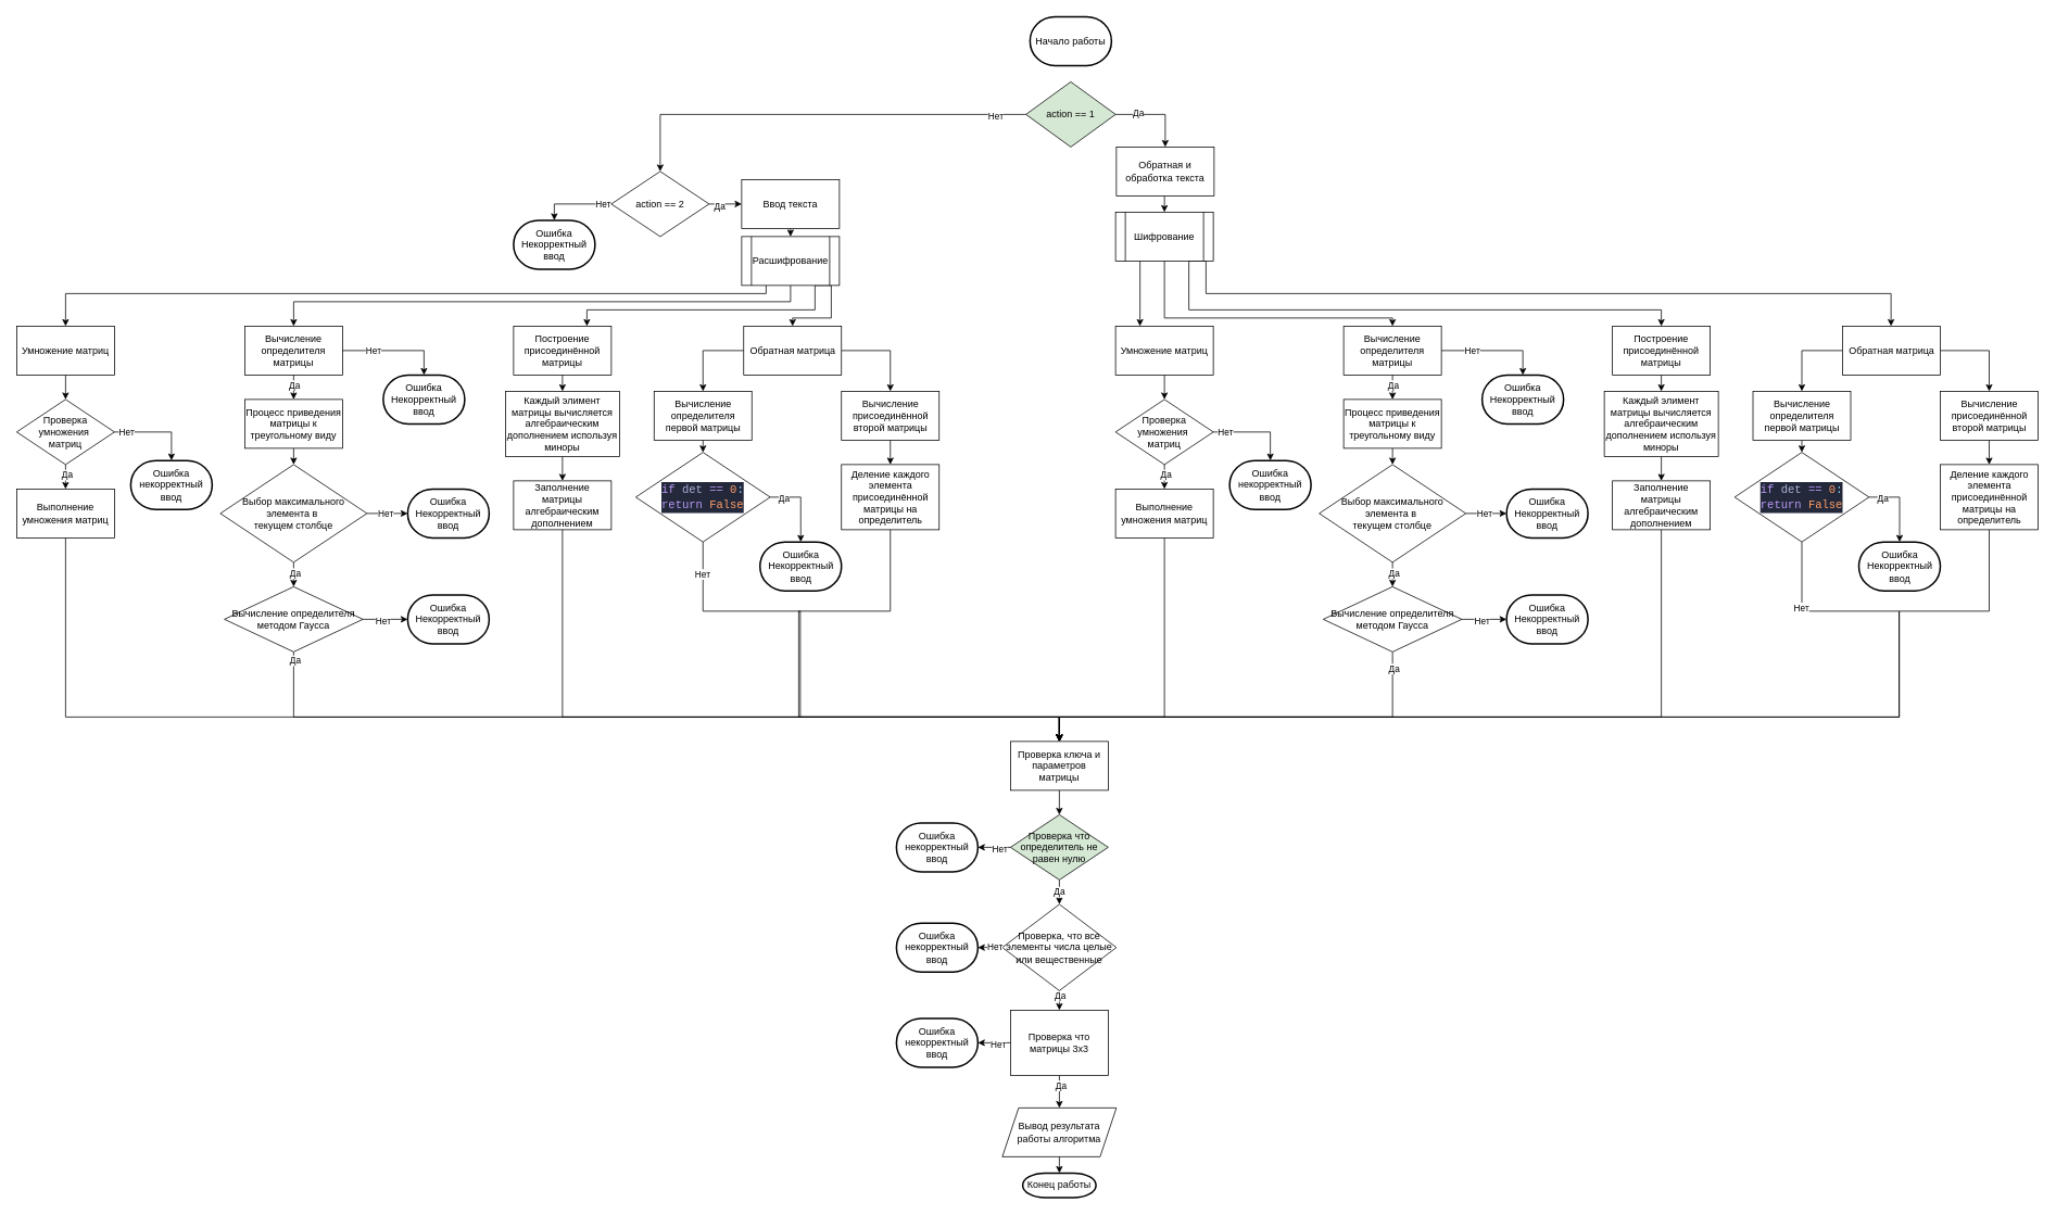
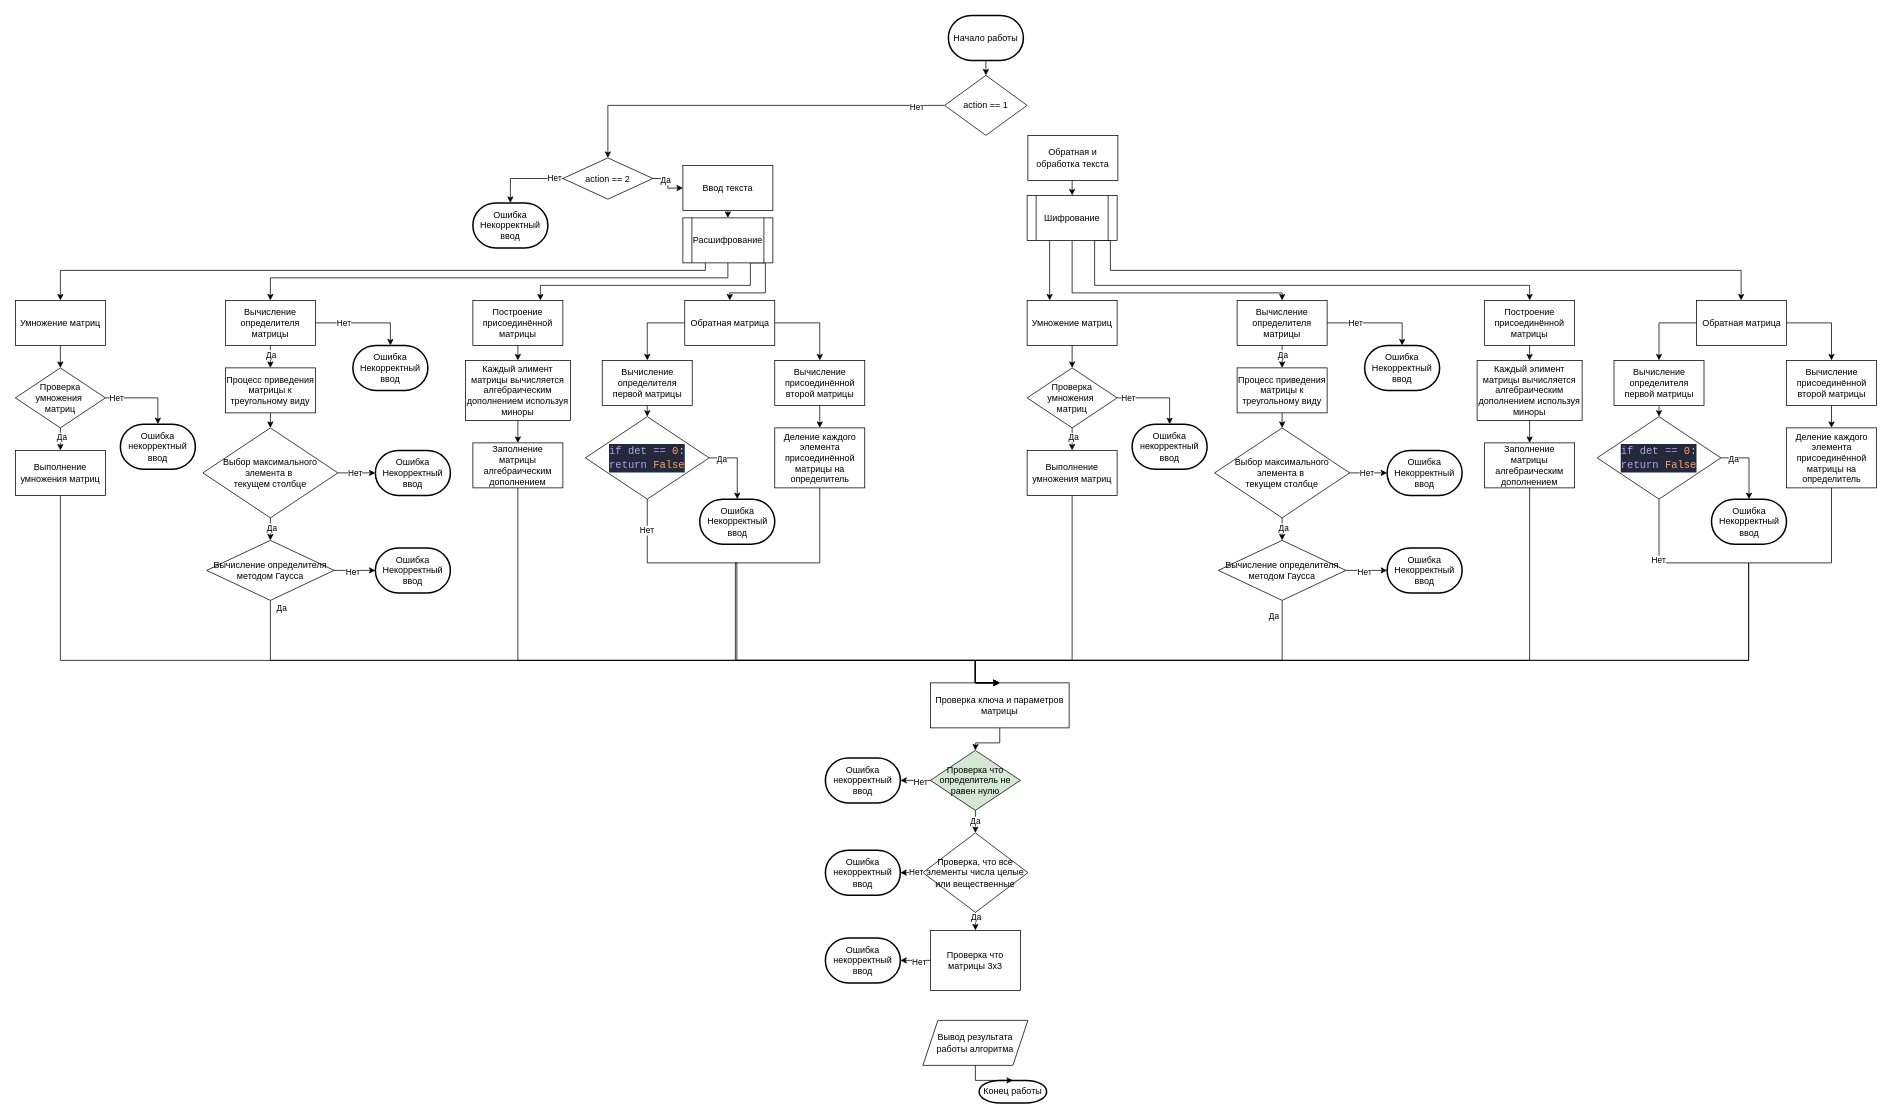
+ <mxCell id="2" style="edgeStyle=orthogonalEdgeStyle;rounded=0;orthogonalLoop=1;jettySize=auto;html=1;exitX=0.5;exitY=1;exitDx=0;exitDy=0;exitPerimeter=0;entryX=0.5;entryY=0;entryDx=0;entryDy=0;" parent="1" source="3" target="8" edge="1"><mxGeometry relative="1" as="geometry" /></mxCell>
- <mxCell id="8" value="action == 1" style="rhombus;whiteSpace=wrap;html=1;fillColor=#d5e8d4;" parent="1" vertex="1"><mxGeometry x="1259" y="100" width="110" height="80" as="geometry" /></mxCell>
+ <mxCell id="8" value="action == 1" style="rhombus;whiteSpace=wrap;html=1;" parent="1" vertex="1"><mxGeometry x="1259" y="100" width="110" height="80" as="geometry" /></mxCell>
- <mxCell id="6" style="edgeStyle=orthogonalEdgeStyle;rounded=0;orthogonalLoop=1;jettySize=auto;html=1;exitX=1;exitY=0.5;exitDx=0;exitDy=0;entryX=0.5;entryY=0;entryDx=0;entryDy=0;" parent="1" source="8" target="102" edge="1"><mxGeometry relative="1" as="geometry"><mxPoint x="1429" y="180" as="targetPoint" /></mxGeometry></mxCell>
- <mxCell id="7" value="Да" style="edgeLabel;html=1;align=center;verticalAlign=middle;resizable=0;points=[];" parent="6" vertex="1" connectable="0"><mxGeometry x="-0.469" y="2" relative="1" as="geometry"><mxPoint as="offset" /></mxGeometry></mxCell>
- <mxCell id="11" value="action == 2" style="rhombus;whiteSpace=wrap;html=1;" parent="1" vertex="1"><mxGeometry x="750" y="210" width="120" height="80" as="geometry" /></mxCell>
+ <mxCell id="11" value="action == 2" style="rhombus;whiteSpace=wrap;html=1;" parent="1" vertex="1"><mxGeometry x="750" y="210" width="120" height="55" as="geometry" /></mxCell>
- <mxCell id="72" value="Проверка ключа и параметров матрицы" style="rounded=0;whiteSpace=wrap;html=1;" parent="1" vertex="1"><mxGeometry x="1240" y="910" width="120" height="60" as="geometry" /></mxCell>
+ <mxCell id="72" value="Проверка ключа и параметров матрицы" style="rounded=0;whiteSpace=wrap;html=1;" parent="1" vertex="1"><mxGeometry x="1240" y="910" width="185" height="60" as="geometry" /></mxCell>
- <mxCell id="85" style="edgeStyle=orthogonalEdgeStyle;rounded=0;orthogonalLoop=1;jettySize=auto;html=1;exitX=0.5;exitY=1;exitDx=0;exitDy=0;entryX=0.5;entryY=0;entryDx=0;entryDy=0;" parent="1" source="87" target="92" edge="1"><mxGeometry relative="1" as="geometry" /></mxCell>
- <mxCell id="86" value="Да" style="edgeLabel;html=1;align=center;verticalAlign=middle;resizable=0;points=[];" parent="85" vertex="1" connectable="0"><mxGeometry x="-0.392" y="1" relative="1" as="geometry"><mxPoint as="offset" /></mxGeometry></mxCell>
- <mxCell id="99" value="Конец работы" style="strokeWidth=2;html=1;shape=mxgraph.flowchart.terminator;whiteSpace=wrap;" parent="1" vertex="1"><mxGeometry x="1255" y="1440" width="90" height="30" as="geometry" /></mxCell>
+ <mxCell id="99" value="Конец работы" style="strokeWidth=2;html=1;shape=mxgraph.flowchart.terminator;whiteSpace=wrap;" parent="1" vertex="1"><mxGeometry x="1305" y="1440" width="90" height="30" as="geometry" /></mxCell>
